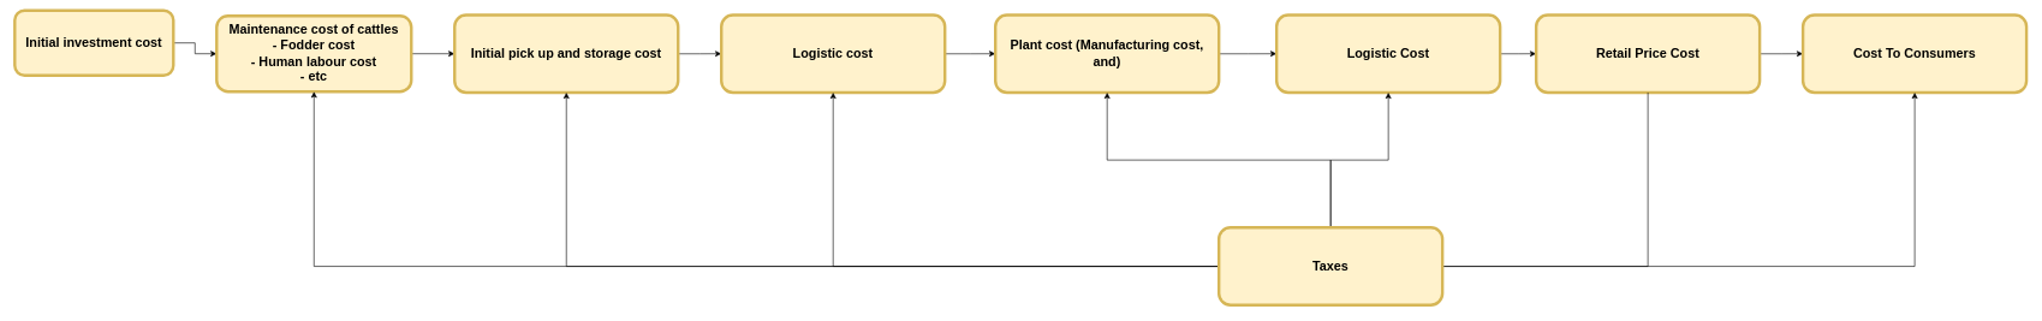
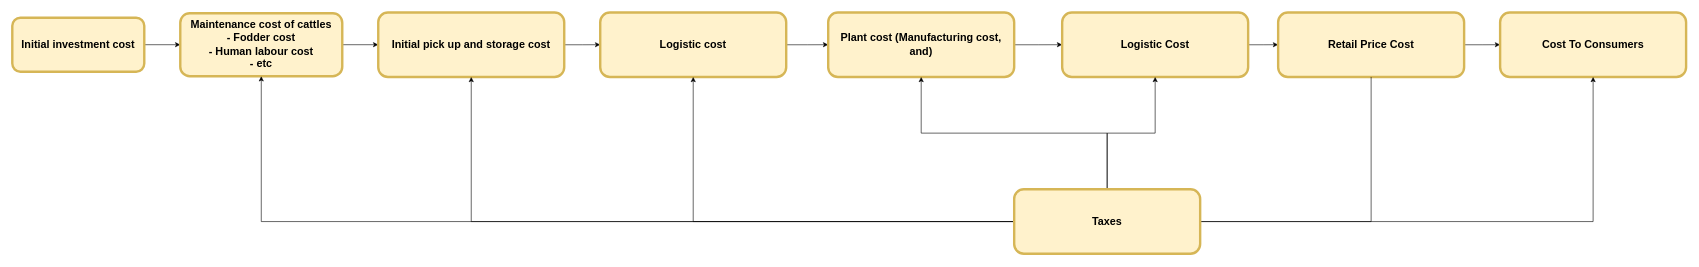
- <mxCell id="3" value="&lt;b&gt;&lt;font style=&quot;font-size: 18px;&quot;&gt;Initial investment cost&lt;/font&gt;&lt;/b&gt;" style="rounded=1;whiteSpace=wrap;html=1;fillColor=#fff2cc;strokeColor=#d6b656;strokeWidth=4;" vertex="1" parent="1"><mxGeometry x="20" y="14" width="220" height="90" as="geometry" /></mxCell>
+ <mxCell id="3" value="&lt;b&gt;&lt;font style=&quot;font-size: 18px;&quot;&gt;Initial investment cost&lt;/font&gt;&lt;/b&gt;" style="rounded=1;whiteSpace=wrap;html=1;fillColor=#fff2cc;strokeColor=#d6b656;strokeWidth=4;" vertex="1" parent="1"><mxGeometry x="20" y="29" width="220" height="90" as="geometry" /></mxCell>
